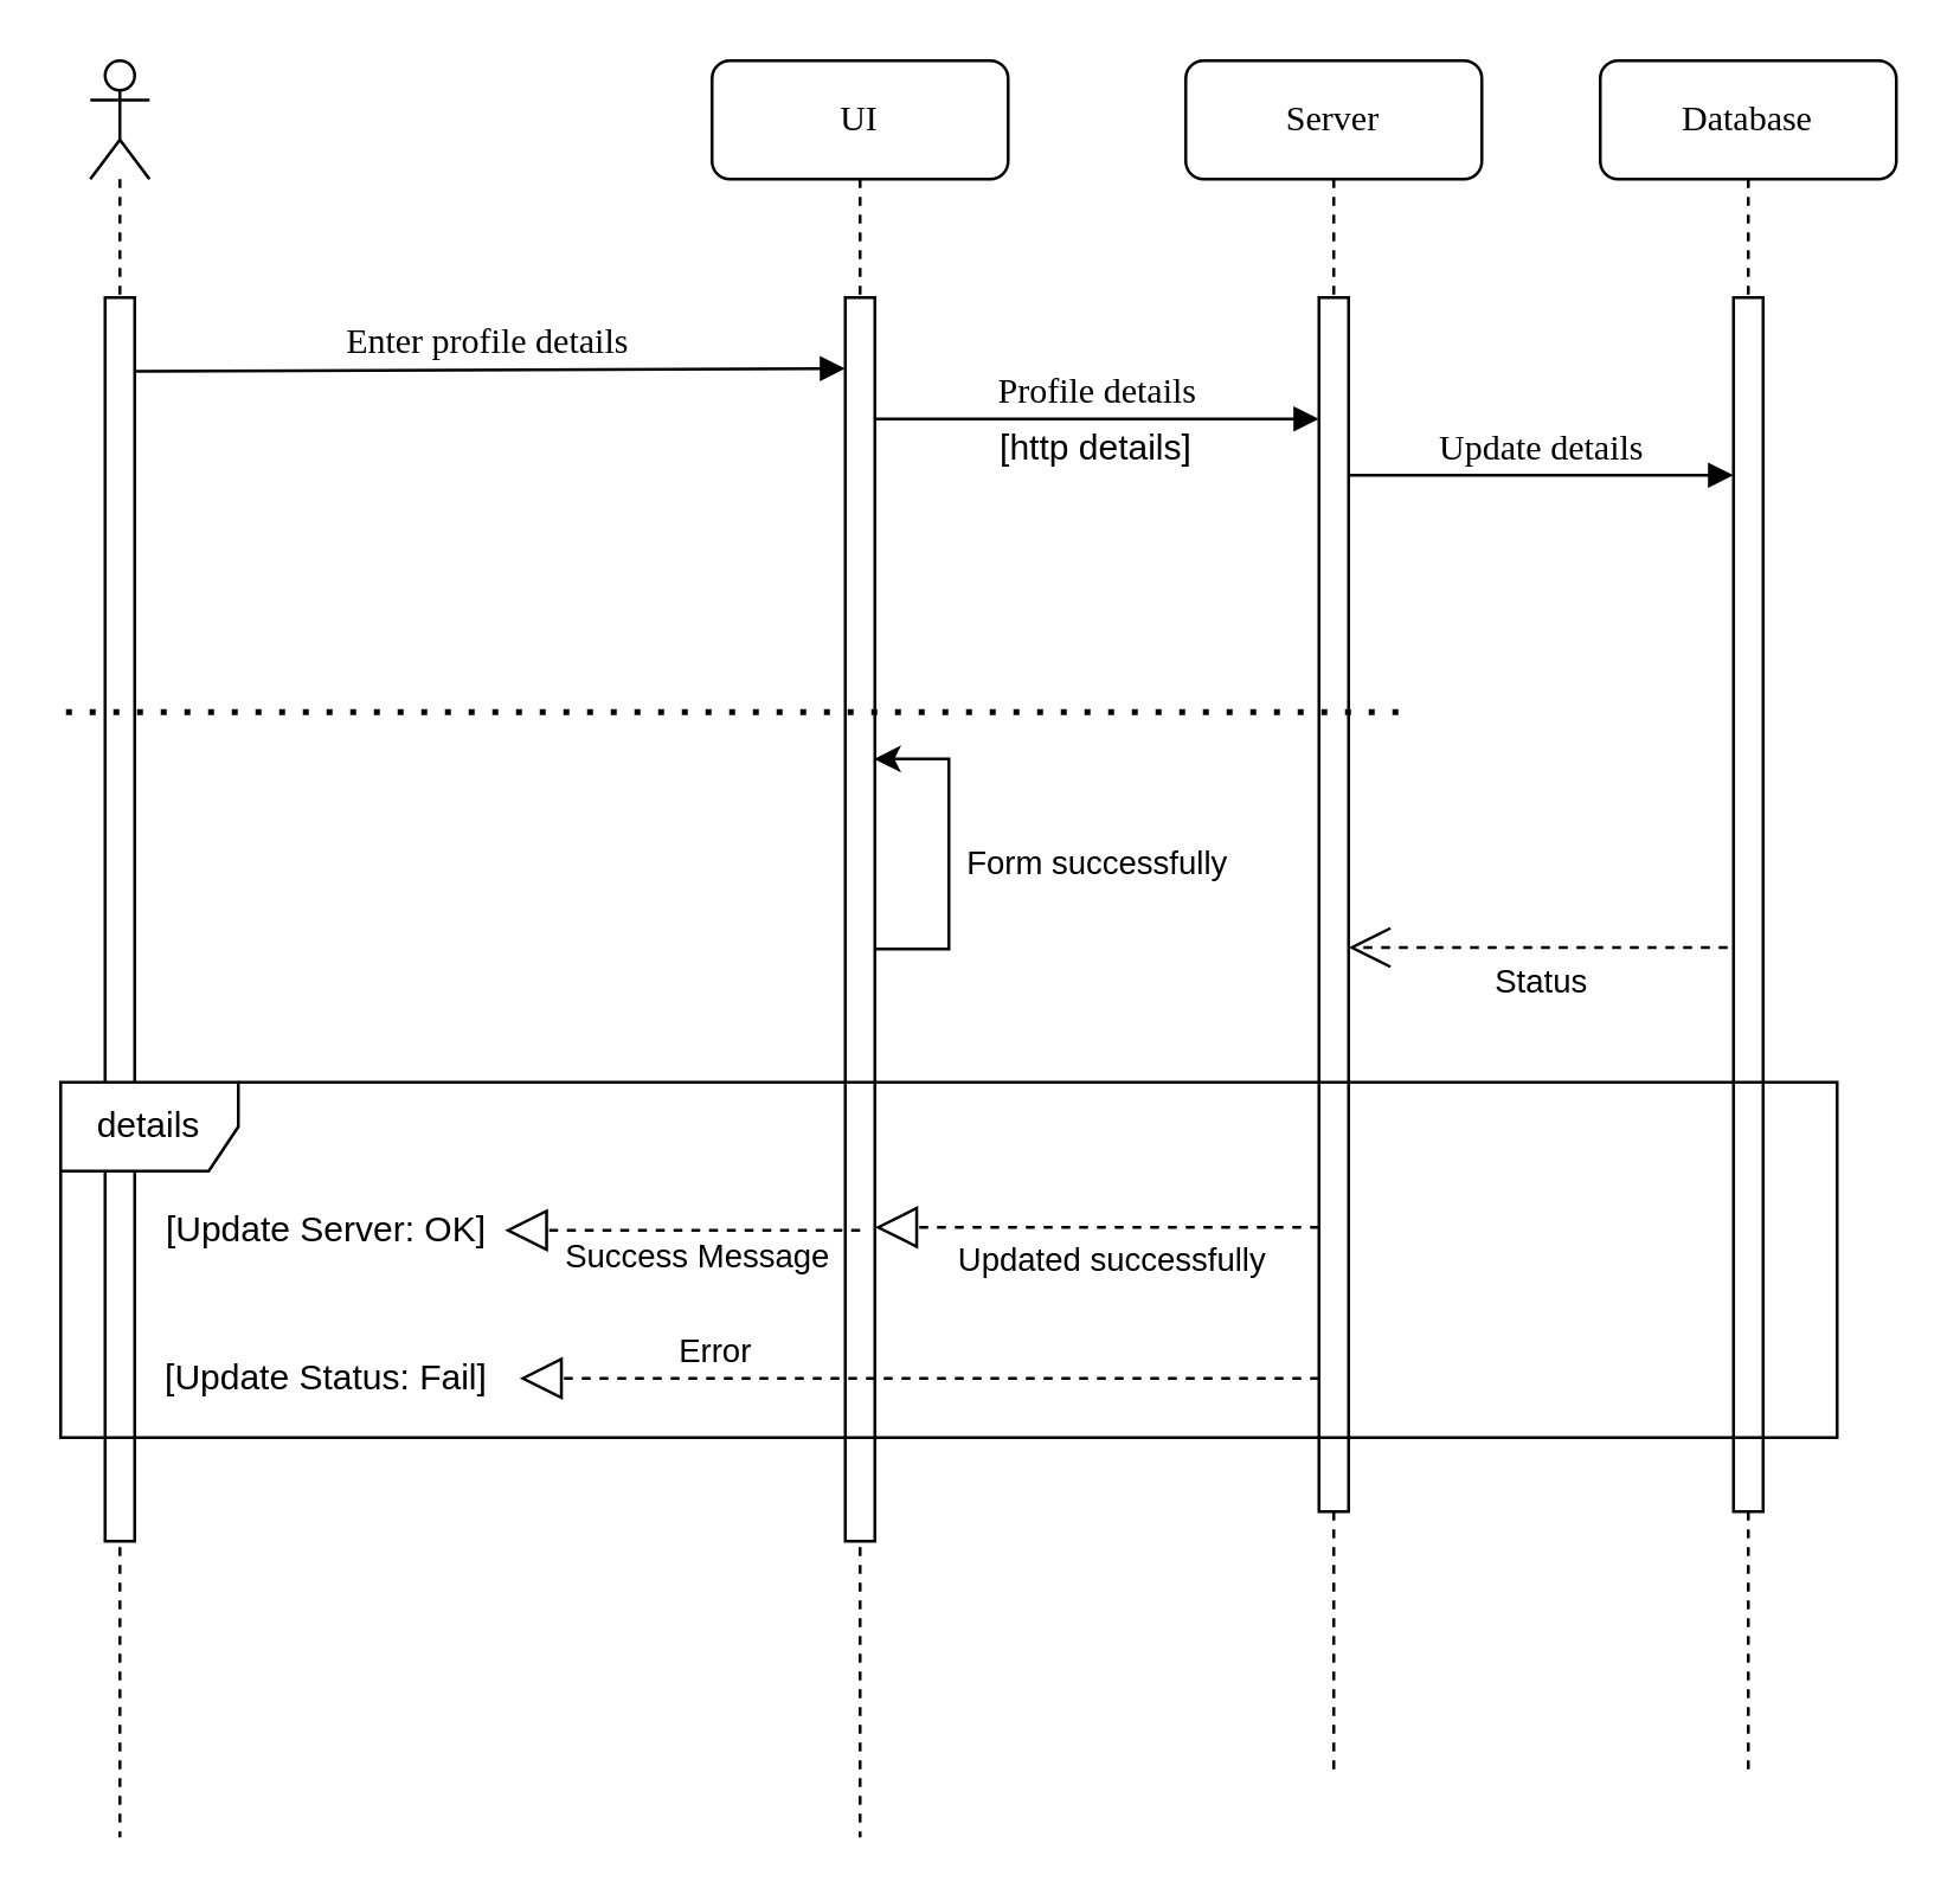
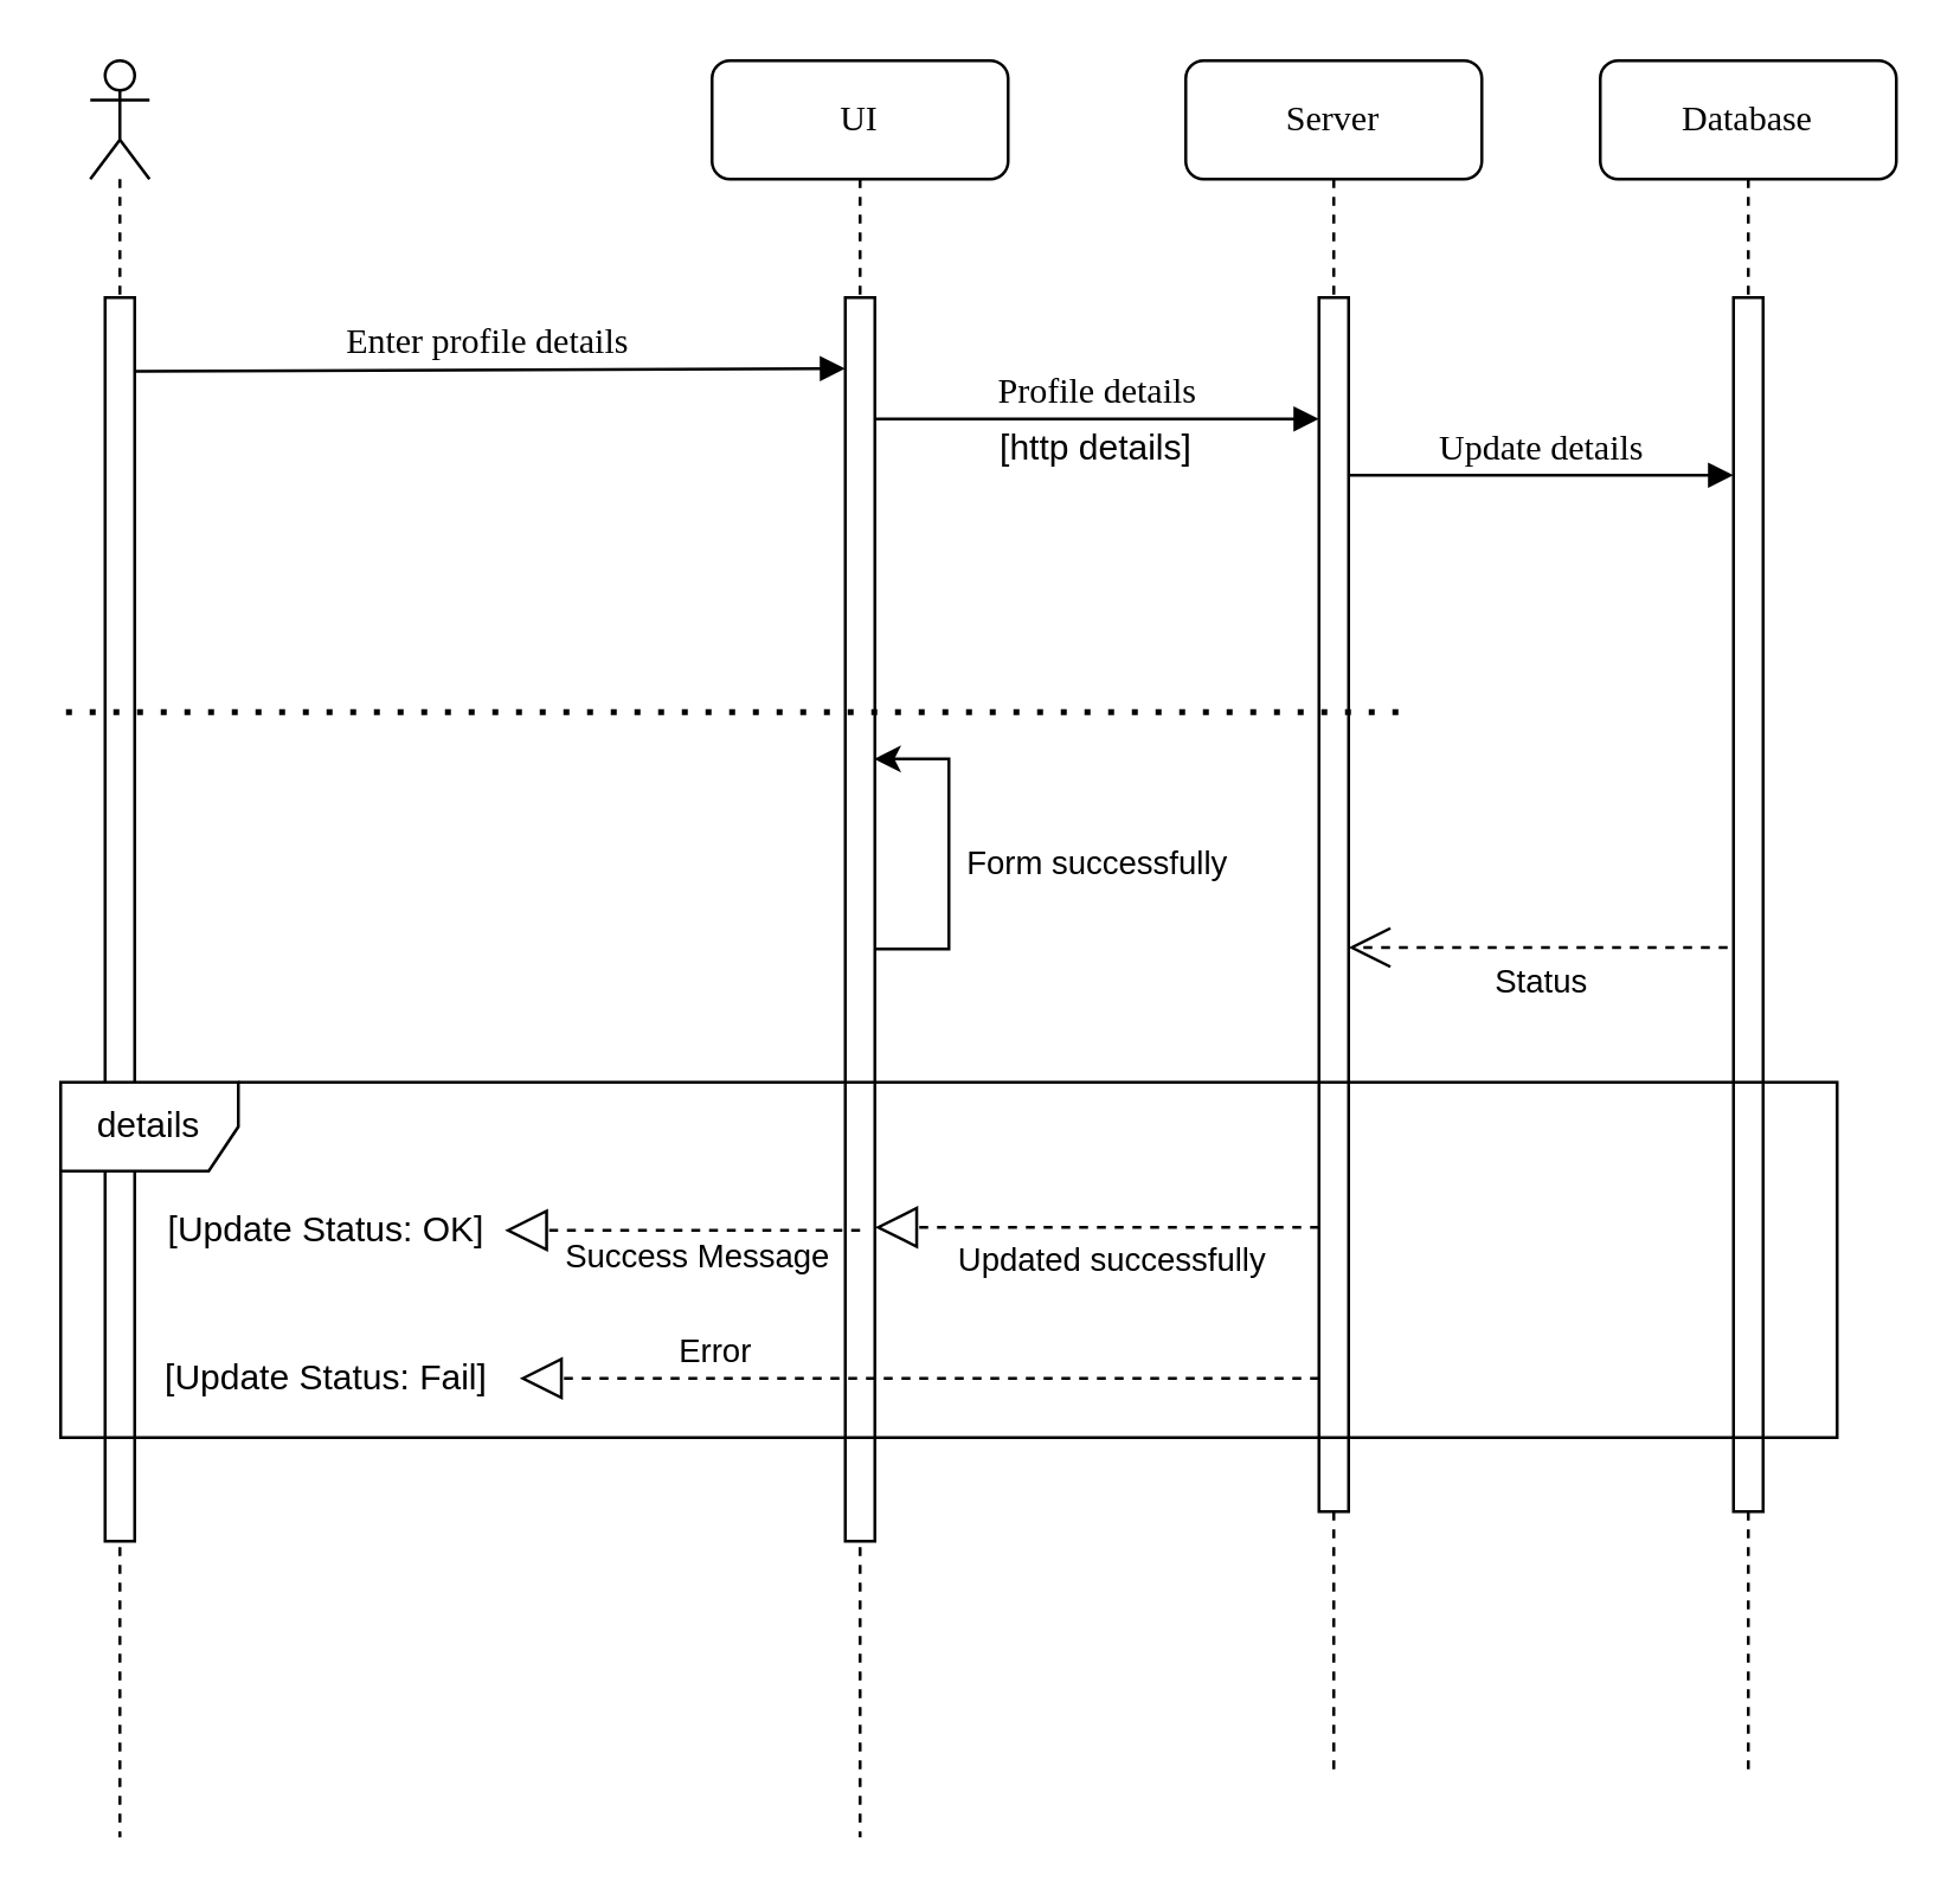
- <mxCell id="20" value="[Update Server: OK]" style="text;strokeColor=none;align=center;fillColor=none;html=1;verticalAlign=middle;whiteSpace=wrap;rounded=0;" vertex="1" parent="1"><mxGeometry x="50" y="400" width="120" height="30" as="geometry" /></mxCell>
+ <mxCell id="20" value="[Update Status: OK]" style="text;strokeColor=none;align=center;fillColor=none;html=1;verticalAlign=middle;whiteSpace=wrap;rounded=0;" vertex="1" parent="1"><mxGeometry x="50" y="400" width="120" height="30" as="geometry" /></mxCell>
